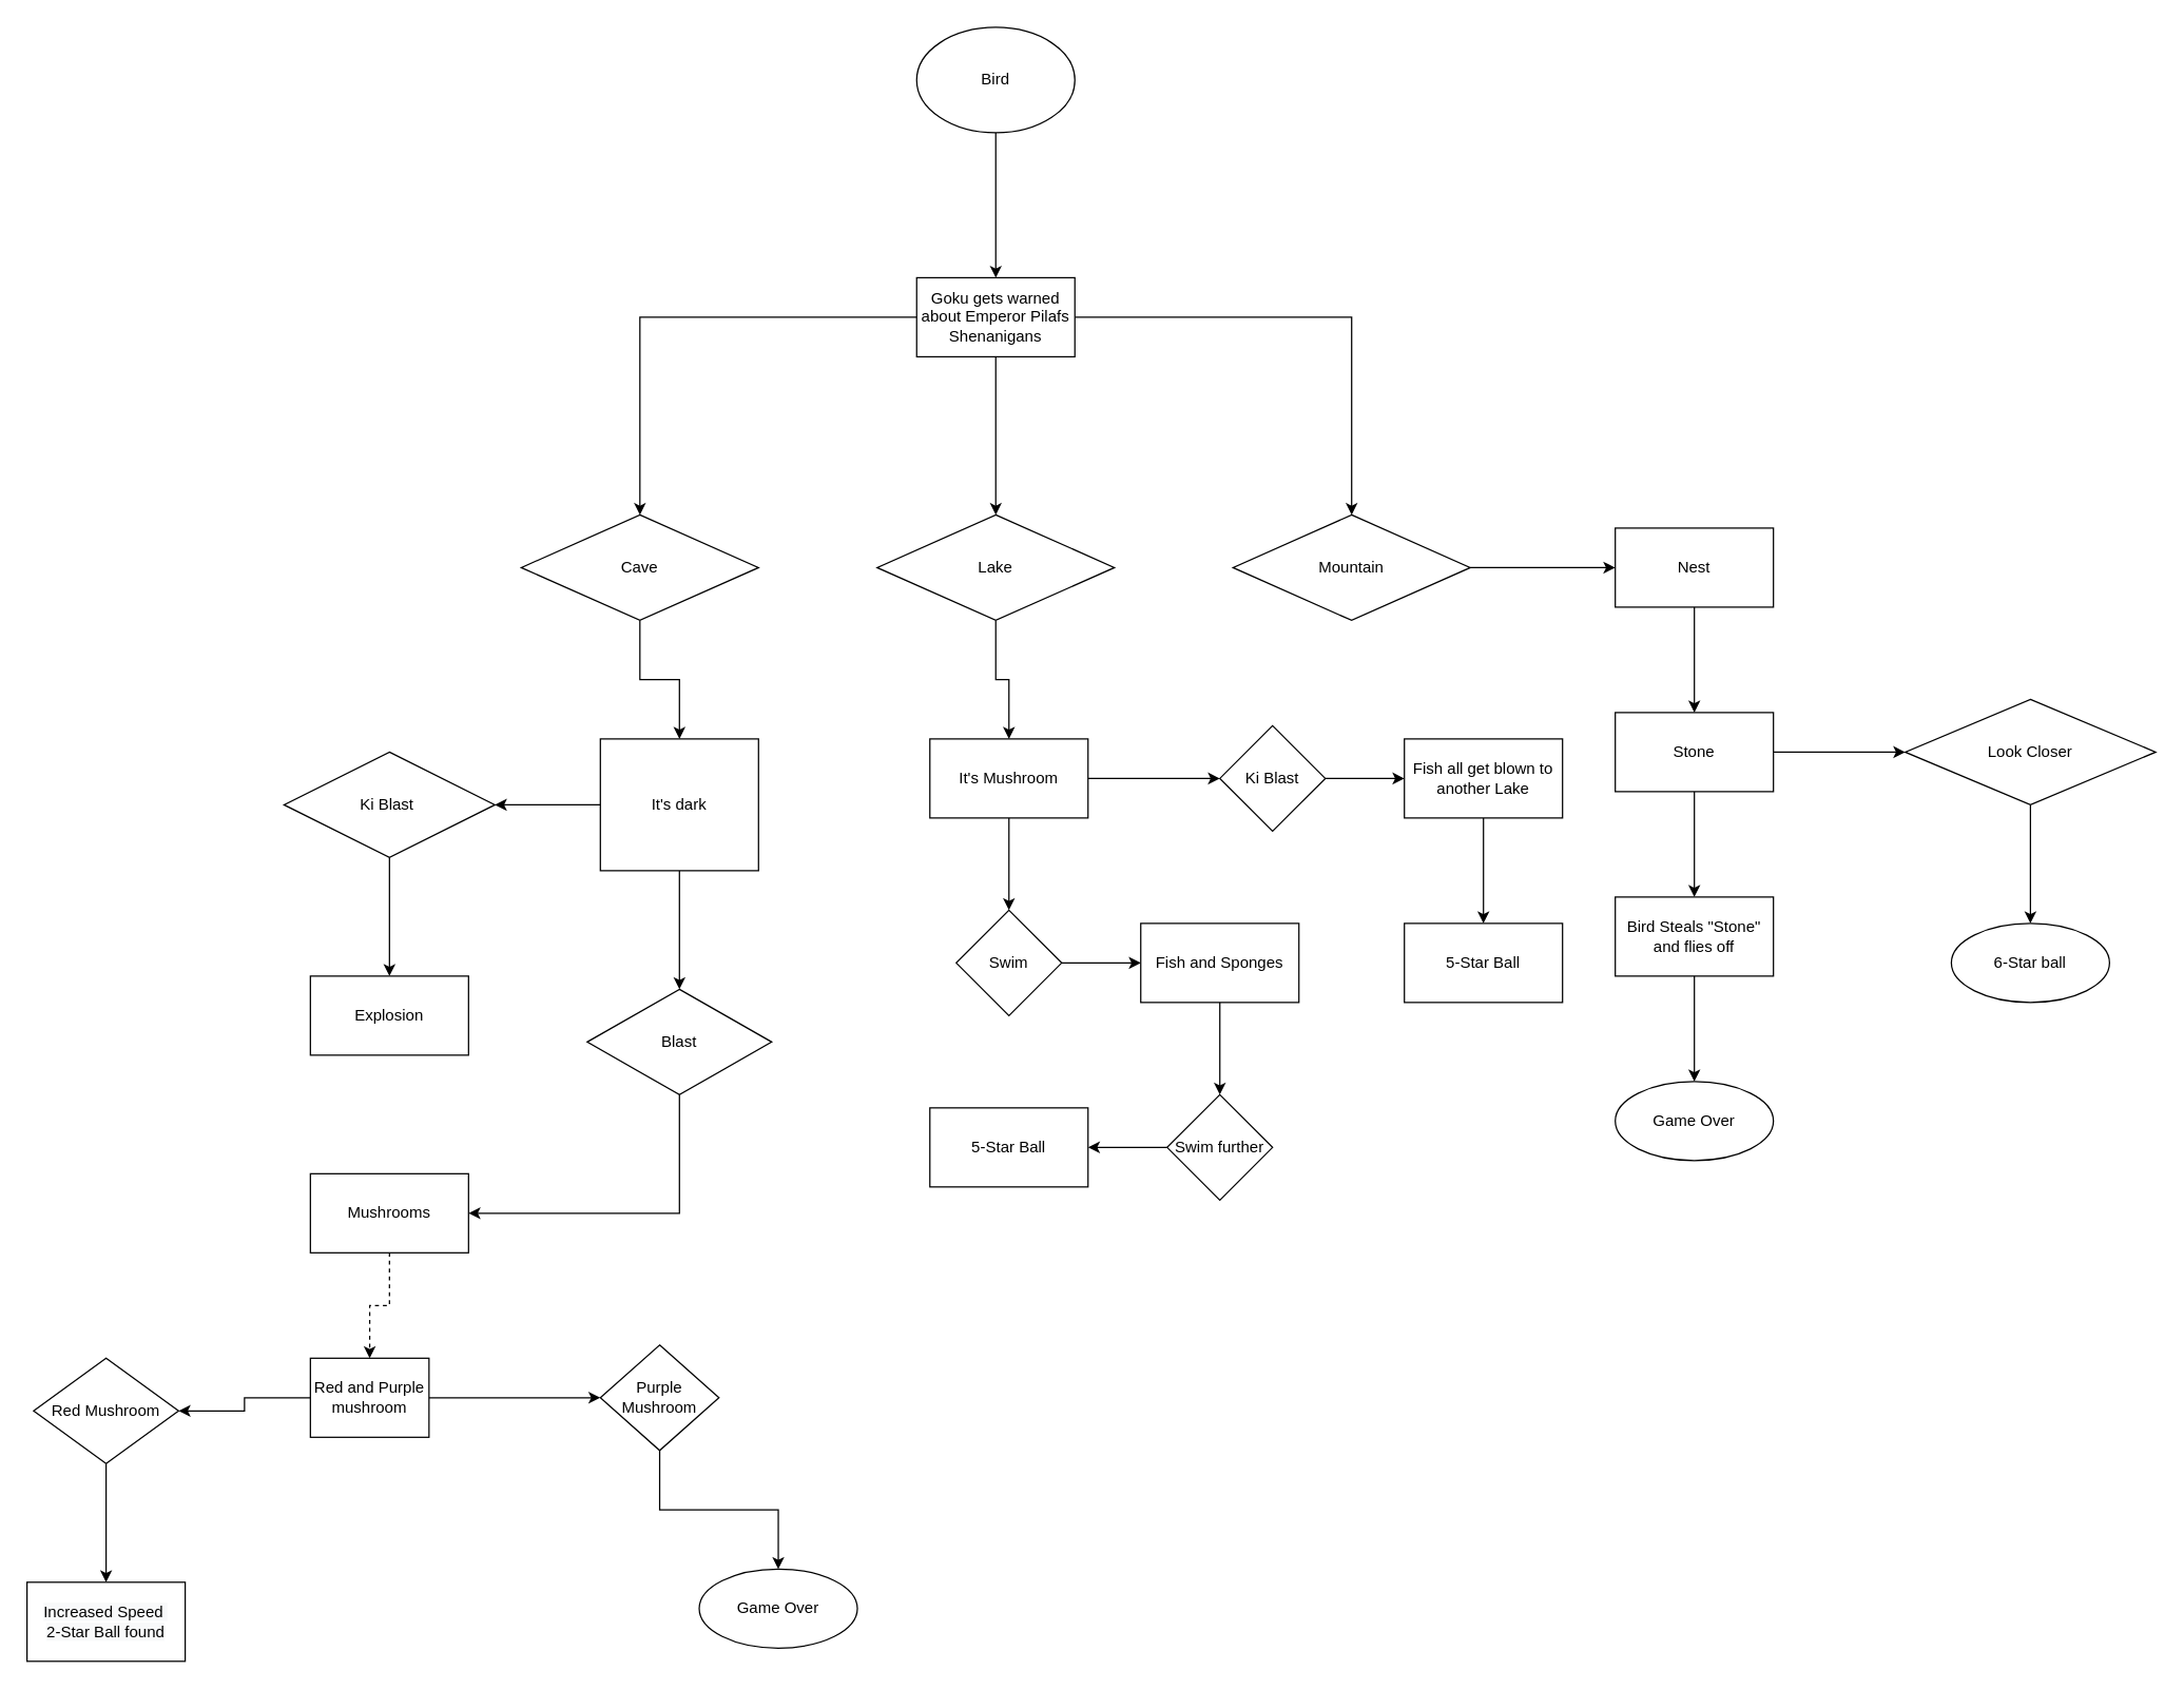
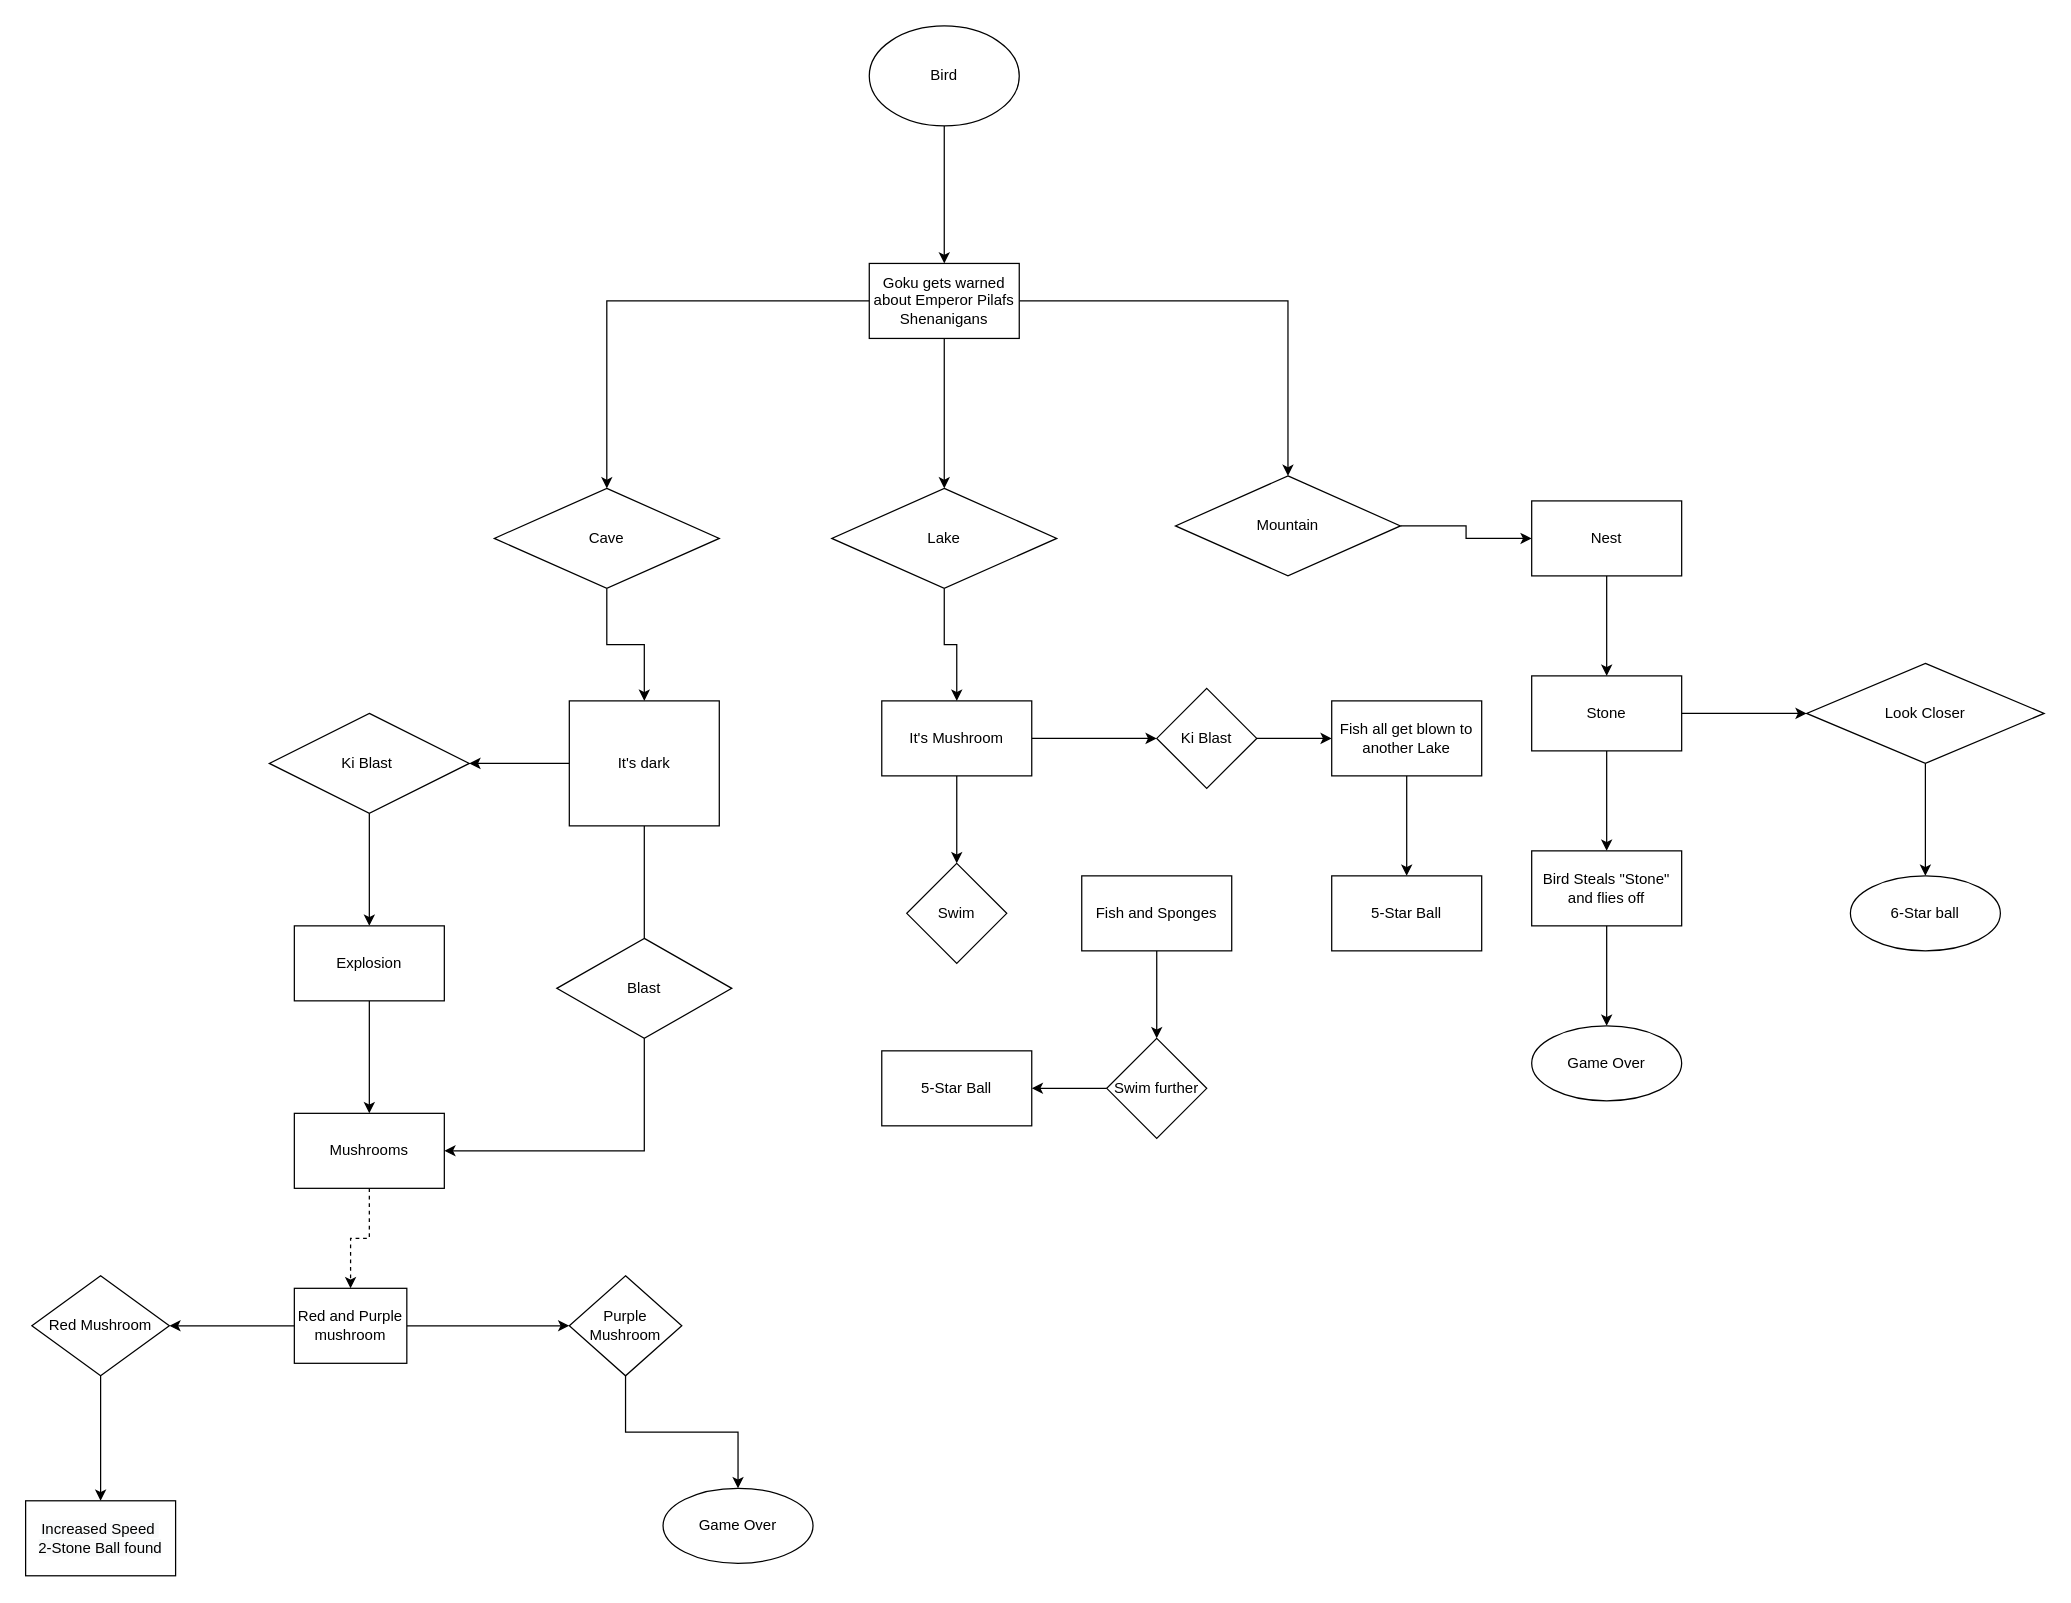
- <mxCell id="9" value="Mountain" style="rhombus;whiteSpace=wrap;html=1;" parent="1" vertex="1"><mxGeometry x="935" y="390" width="180" height="80" as="geometry" /></mxCell>
+ <mxCell id="9" value="Mountain" style="rhombus;whiteSpace=wrap;html=1;" parent="1" vertex="1"><mxGeometry x="940" y="380" width="180" height="80" as="geometry" /></mxCell>
- <mxCell id="48" value="" style="edgeStyle=orthogonalEdgeStyle;rounded=0;orthogonalLoop=1;jettySize=auto;html=1;" edge="1" parent="1" source="49" target="51"><mxGeometry relative="1" as="geometry" /></mxCell>
- <mxCell id="15" value="" style="edgeStyle=orthogonalEdgeStyle;rounded=0;orthogonalLoop=1;jettySize=auto;html=1;" edge="1" parent="1" source="16" target="19"><mxGeometry relative="1" as="geometry" /></mxCell>
+ <mxCell id="15" value="" style="edgeStyle=orthogonalEdgeStyle;rounded=0;orthogonalLoop=1;jettySize=auto;html=1;endArrow=none;" edge="1" parent="1" source="16" target="19"><mxGeometry relative="1" as="geometry" /></mxCell>
+ <mxCell id="20" value="" style="edgeStyle=orthogonalEdgeStyle;rounded=0;orthogonalLoop=1;jettySize=auto;html=1;" edge="1" parent="1" source="21" target="23"><mxGeometry relative="1" as="geometry" /></mxCell>
- <mxCell id="29" value="Red Mushroom" style="rhombus;whiteSpace=wrap;html=1;" vertex="1" parent="1"><mxGeometry x="25" y="1030" width="110" height="80" as="geometry" /></mxCell>
+ <mxCell id="29" value="Red Mushroom" style="rhombus;whiteSpace=wrap;html=1;" vertex="1" parent="1"><mxGeometry x="25" y="1020" width="110" height="80" as="geometry" /></mxCell>
- <mxCell id="32" value="&lt;span style=&quot;color: rgb(0, 0, 0); font-family: Helvetica; font-size: 12px; font-style: normal; font-variant-ligatures: normal; font-variant-caps: normal; font-weight: 400; letter-spacing: normal; orphans: 2; text-align: center; text-indent: 0px; text-transform: none; widows: 2; word-spacing: 0px; -webkit-text-stroke-width: 0px; background-color: rgb(248, 249, 250); text-decoration-thickness: initial; text-decoration-style: initial; text-decoration-color: initial; float: none; display: inline !important;&quot;&gt;Increased Speed&amp;nbsp;&lt;/span&gt;&lt;br style=&quot;color: rgb(0, 0, 0); font-family: Helvetica; font-size: 12px; font-style: normal; font-variant-ligatures: normal; font-variant-caps: normal; font-weight: 400; letter-spacing: normal; orphans: 2; text-align: center; text-indent: 0px; text-transform: none; widows: 2; word-spacing: 0px; -webkit-text-stroke-width: 0px; background-color: rgb(248, 249, 250); text-decoration-thickness: initial; text-decoration-style: initial; text-decoration-color: initial;&quot;&gt;&lt;span style=&quot;color: rgb(0, 0, 0); font-family: Helvetica; font-size: 12px; font-style: normal; font-variant-ligatures: normal; font-variant-caps: normal; font-weight: 400; letter-spacing: normal; orphans: 2; text-align: center; text-indent: 0px; text-transform: none; widows: 2; word-spacing: 0px; -webkit-text-stroke-width: 0px; background-color: rgb(248, 249, 250); text-decoration-thickness: initial; text-decoration-style: initial; text-decoration-color: initial; float: none; display: inline !important;&quot;&gt;2-Star Ball found&lt;/span&gt;" style="whiteSpace=wrap;html=1;" vertex="1" parent="1"><mxGeometry x="20" y="1200" width="120" height="60" as="geometry" /></mxCell>
+ <mxCell id="32" value="&lt;span style=&quot;color: rgb(0, 0, 0); font-family: Helvetica; font-size: 12px; font-style: normal; font-variant-ligatures: normal; font-variant-caps: normal; font-weight: 400; letter-spacing: normal; orphans: 2; text-align: center; text-indent: 0px; text-transform: none; widows: 2; word-spacing: 0px; -webkit-text-stroke-width: 0px; background-color: rgb(248, 249, 250); text-decoration-thickness: initial; text-decoration-style: initial; text-decoration-color: initial; float: none; display: inline !important;&quot;&gt;Increased Speed&amp;nbsp;&lt;/span&gt;&lt;br style=&quot;color: rgb(0, 0, 0); font-family: Helvetica; font-size: 12px; font-style: normal; font-variant-ligatures: normal; font-variant-caps: normal; font-weight: 400; letter-spacing: normal; orphans: 2; text-align: center; text-indent: 0px; text-transform: none; widows: 2; word-spacing: 0px; -webkit-text-stroke-width: 0px; background-color: rgb(248, 249, 250); text-decoration-thickness: initial; text-decoration-style: initial; text-decoration-color: initial;&quot;&gt;&lt;span style=&quot;color: rgb(0, 0, 0); font-family: Helvetica; font-size: 12px; font-style: normal; font-variant-ligatures: normal; font-variant-caps: normal; font-weight: 400; letter-spacing: normal; orphans: 2; text-align: center; text-indent: 0px; text-transform: none; widows: 2; word-spacing: 0px; -webkit-text-stroke-width: 0px; background-color: rgb(248, 249, 250); text-decoration-thickness: initial; text-decoration-style: initial; text-decoration-color: initial; float: none; display: inline !important;&quot;&gt;2-Stone Ball found&lt;/span&gt;" style="whiteSpace=wrap;html=1;" vertex="1" parent="1"><mxGeometry x="20" y="1200" width="120" height="60" as="geometry" /></mxCell>
